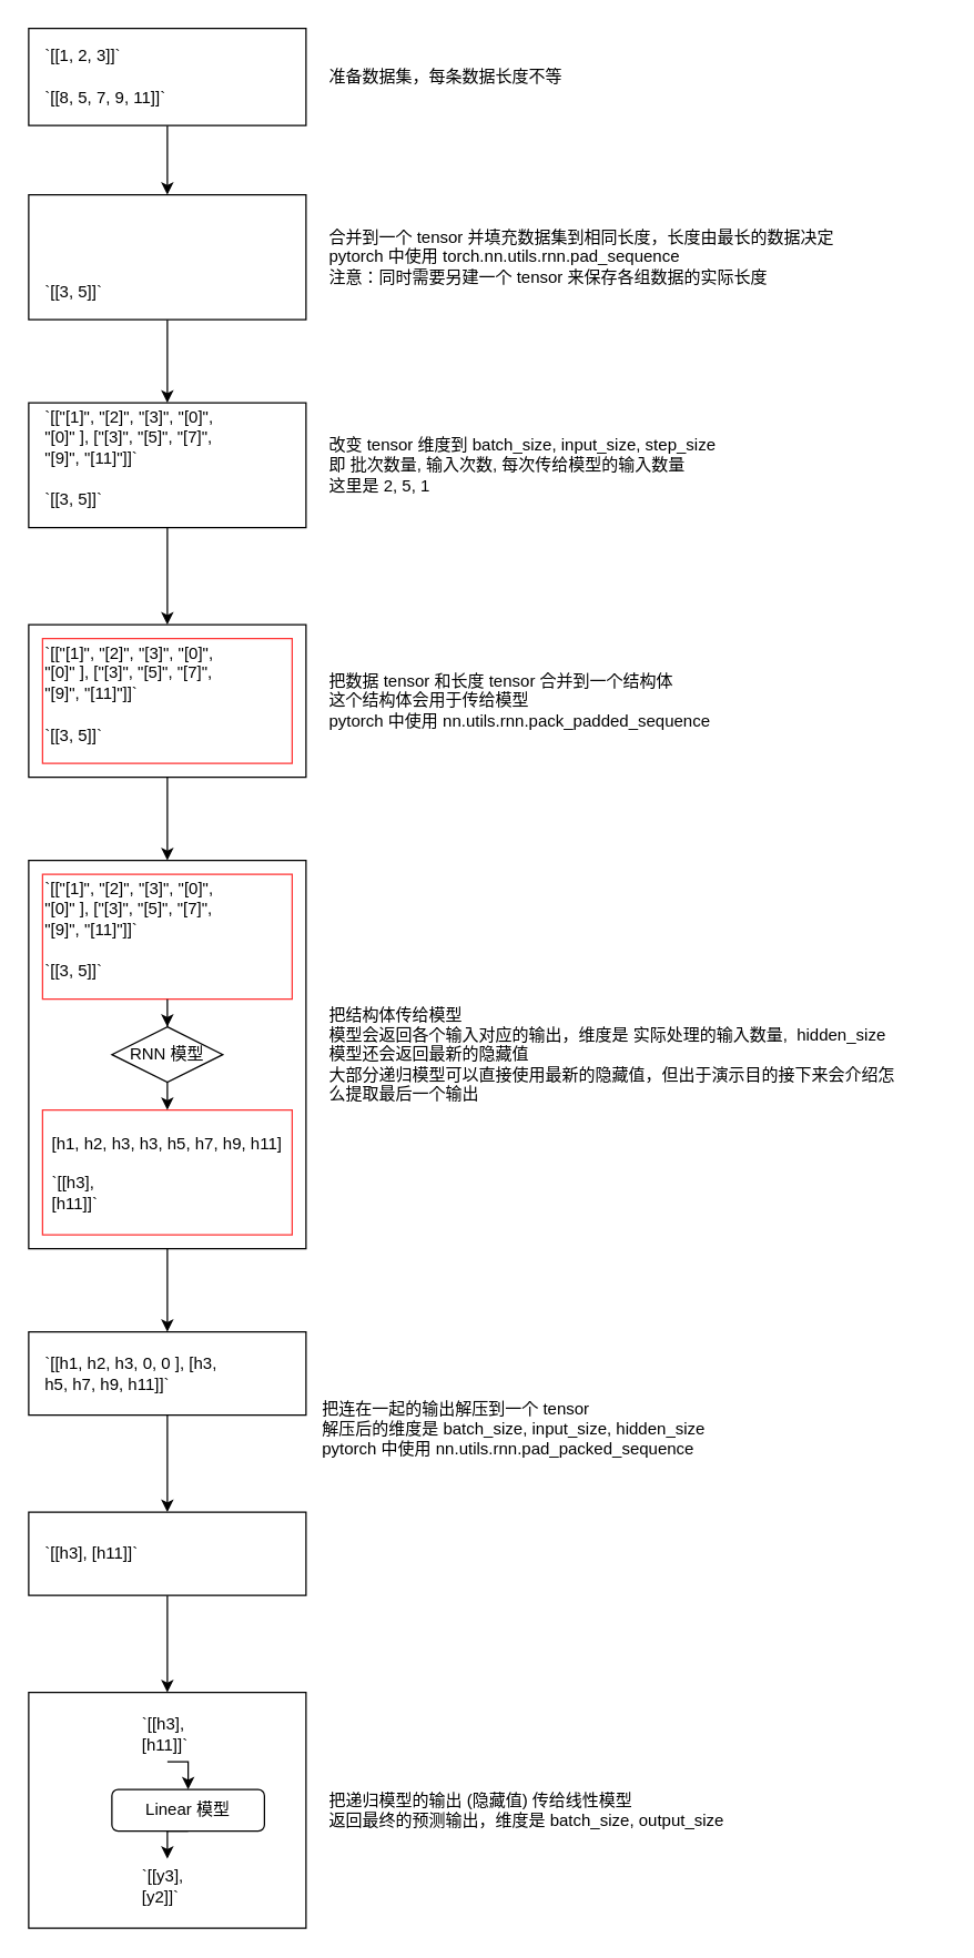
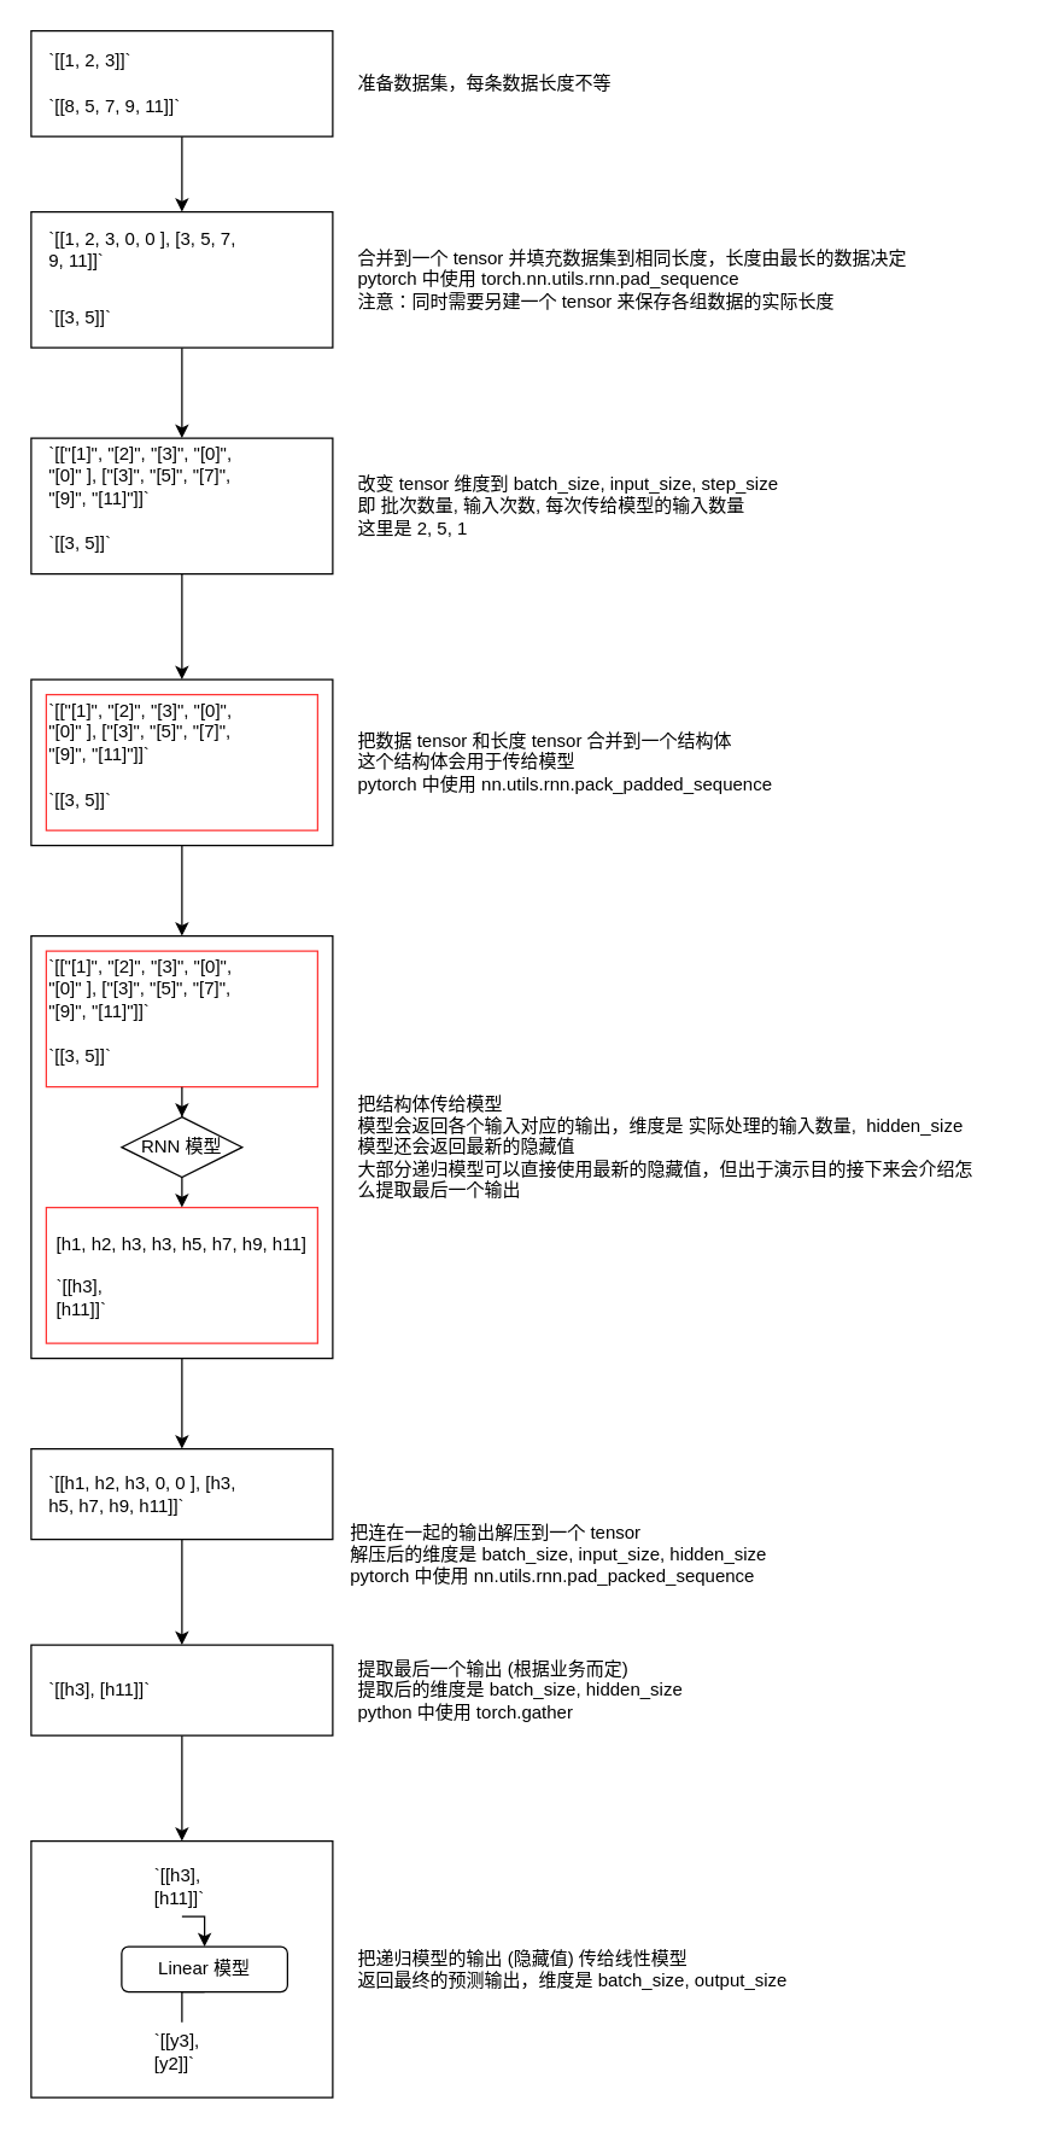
+ <mxCell id="15" value="`[[1, 2, 3, 0, 0 ], [3, 5, 7, 9, 11]]`" style="text;html=1;strokeColor=none;fillColor=none;align=left;verticalAlign=middle;whiteSpace=wrap;rounded=0;" parent="1" vertex="1"><mxGeometry x="30" y="155" width="130" height="20" as="geometry" /></mxCell>
+ <mxCell id="42" value="&lt;span&gt;提取最后一个输出 (根据业务而定)&lt;br&gt;提取后的维度是 batch_size, hidden_size&lt;br&gt;python 中使用 torch.gather&lt;/span&gt;&lt;span&gt;&lt;br&gt;&lt;/span&gt;" style="text;html=1;strokeColor=none;fillColor=none;align=left;verticalAlign=middle;whiteSpace=wrap;rounded=0;" parent="1" vertex="1"><mxGeometry x="235" y="1092.5" width="445" height="55" as="geometry" /></mxCell>
- <mxCell id="47" style="edgeStyle=orthogonalEdgeStyle;rounded=0;orthogonalLoop=1;jettySize=auto;html=1;exitX=0.5;exitY=1;exitDx=0;exitDy=0;entryX=0.5;entryY=0;entryDx=0;entryDy=0;" parent="1" source="48" target="49" edge="1"><mxGeometry relative="1" as="geometry" /></mxCell>
+ <mxCell id="47" style="edgeStyle=orthogonalEdgeStyle;rounded=0;orthogonalLoop=1;jettySize=auto;html=1;exitX=0.5;exitY=1;exitDx=0;exitDy=0;entryX=0.5;entryY=0;entryDx=0;entryDy=0;endArrow=none;" parent="1" source="48" target="49" edge="1"><mxGeometry relative="1" as="geometry" /></mxCell>
